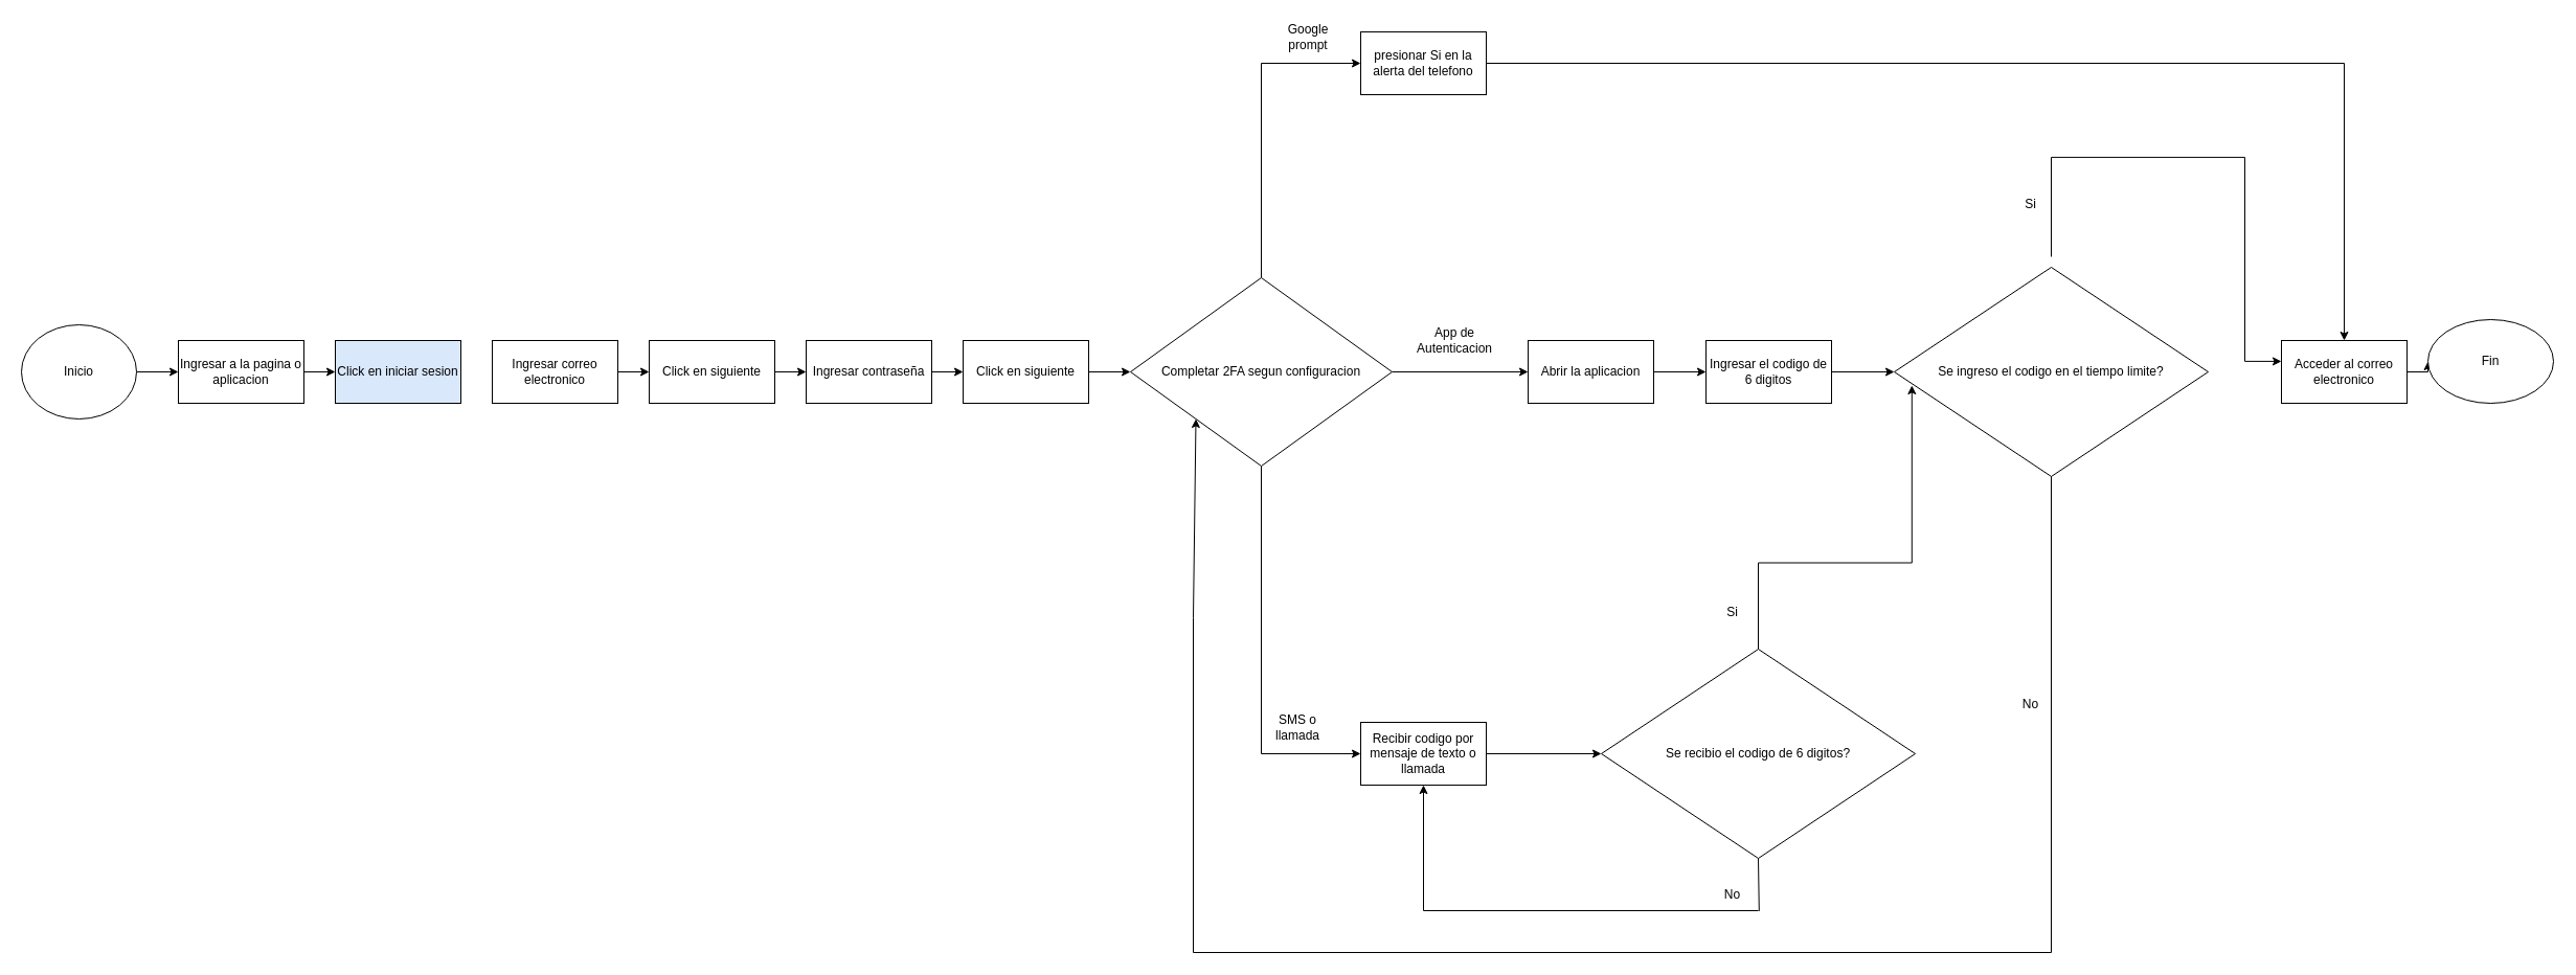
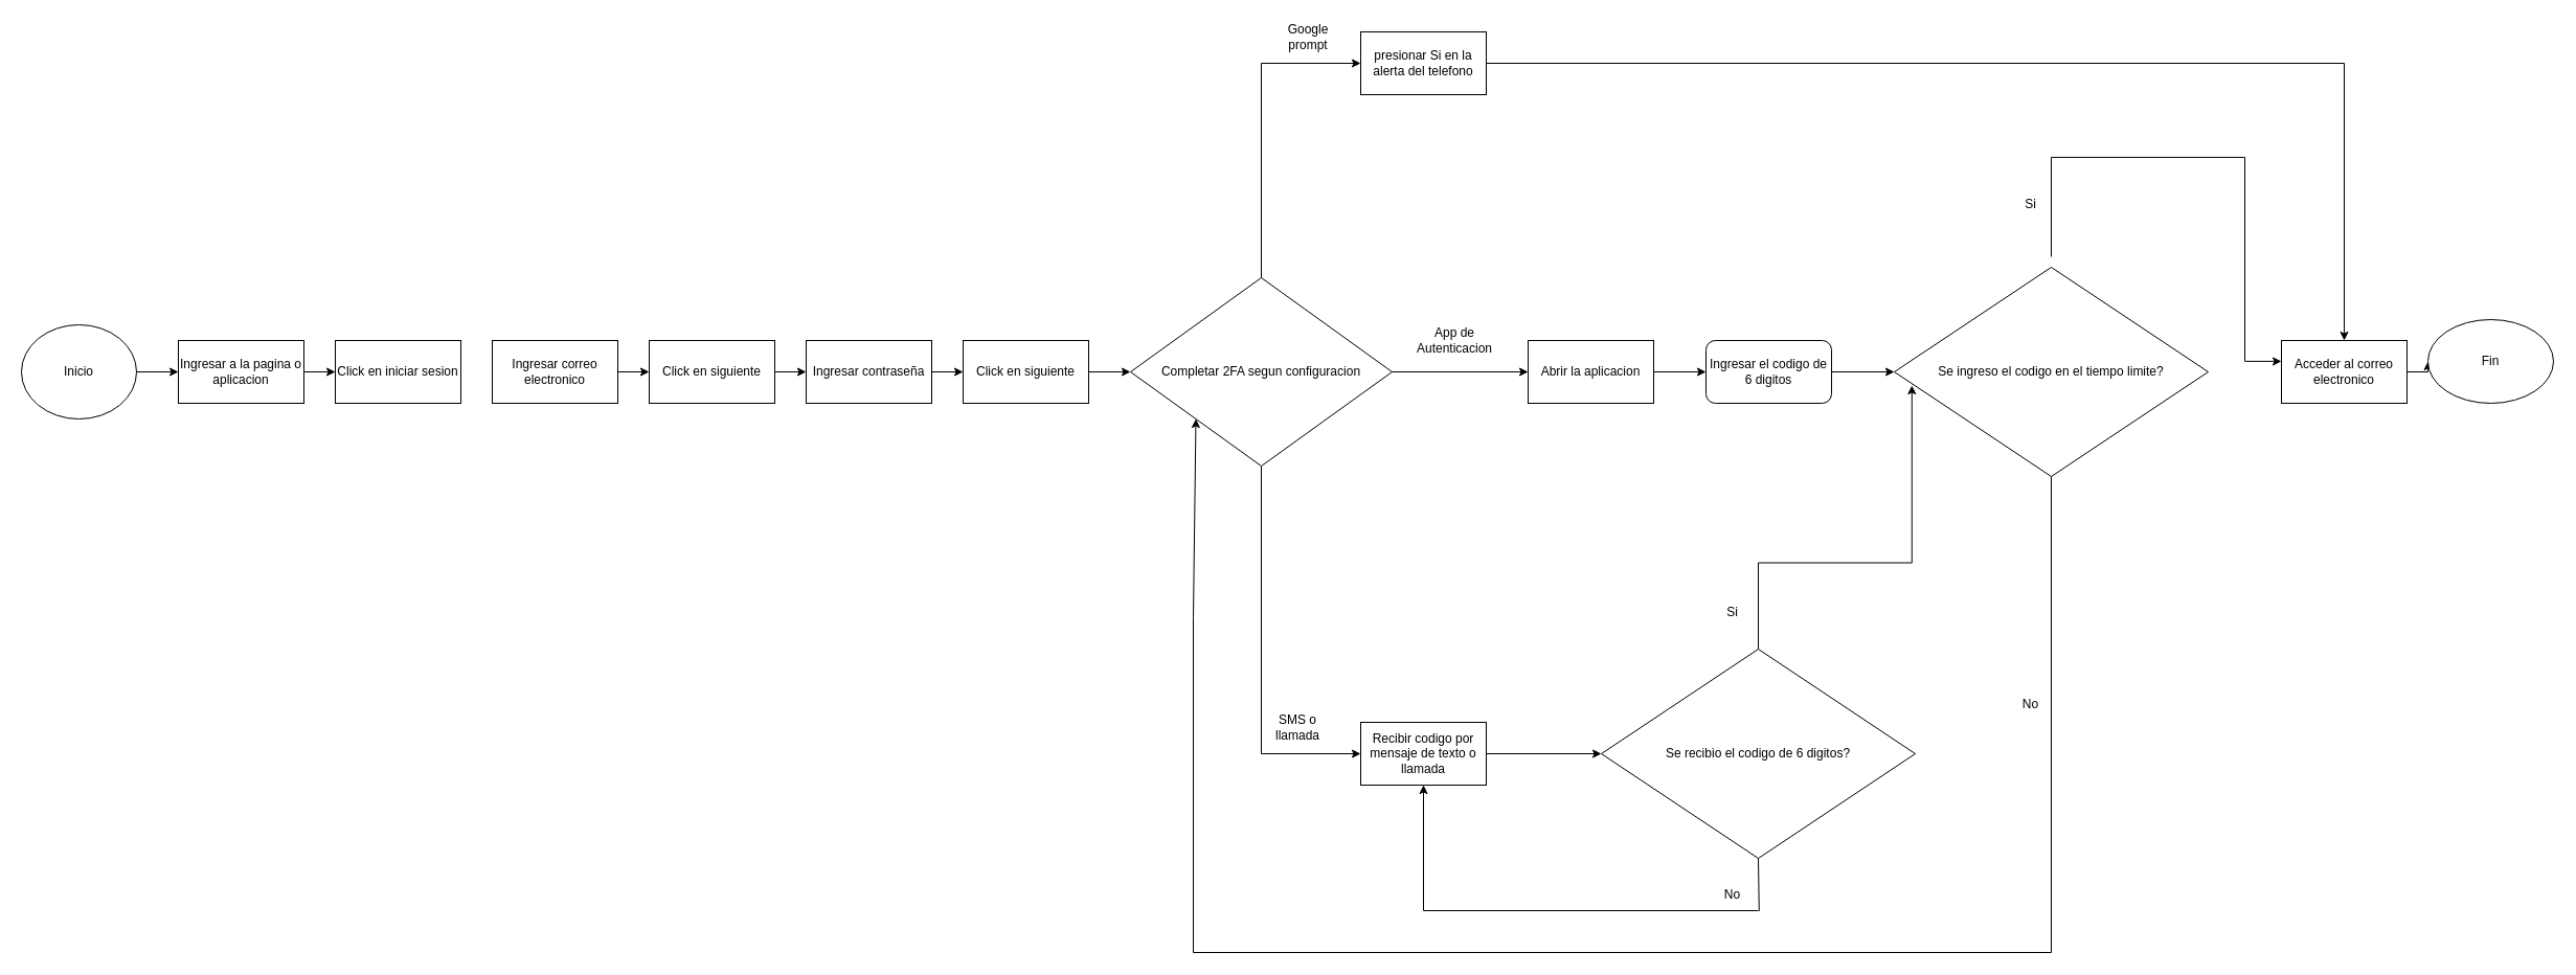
- <mxCell id="6" value="Click en iniciar sesion" style="rounded=0;whiteSpace=wrap;html=1;fillColor=#dae8fc;" vertex="1" parent="1"><mxGeometry x="320" y="325" width="120" height="60" as="geometry" /></mxCell>
+ <mxCell id="6" value="Click en iniciar sesion" style="rounded=0;whiteSpace=wrap;html=1;" vertex="1" parent="1"><mxGeometry x="320" y="325" width="120" height="60" as="geometry" /></mxCell>
- <mxCell id="29" value="Ingresar el codigo de 6 digitos" style="rounded=0;whiteSpace=wrap;html=1;" vertex="1" parent="1"><mxGeometry x="1630" y="325" width="120" height="60" as="geometry" /></mxCell>
+ <mxCell id="29" value="Ingresar el codigo de 6 digitos" style="whiteSpace=wrap;html=1;rounded=1;" vertex="1" parent="1"><mxGeometry x="1630" y="325" width="120" height="60" as="geometry" /></mxCell>
